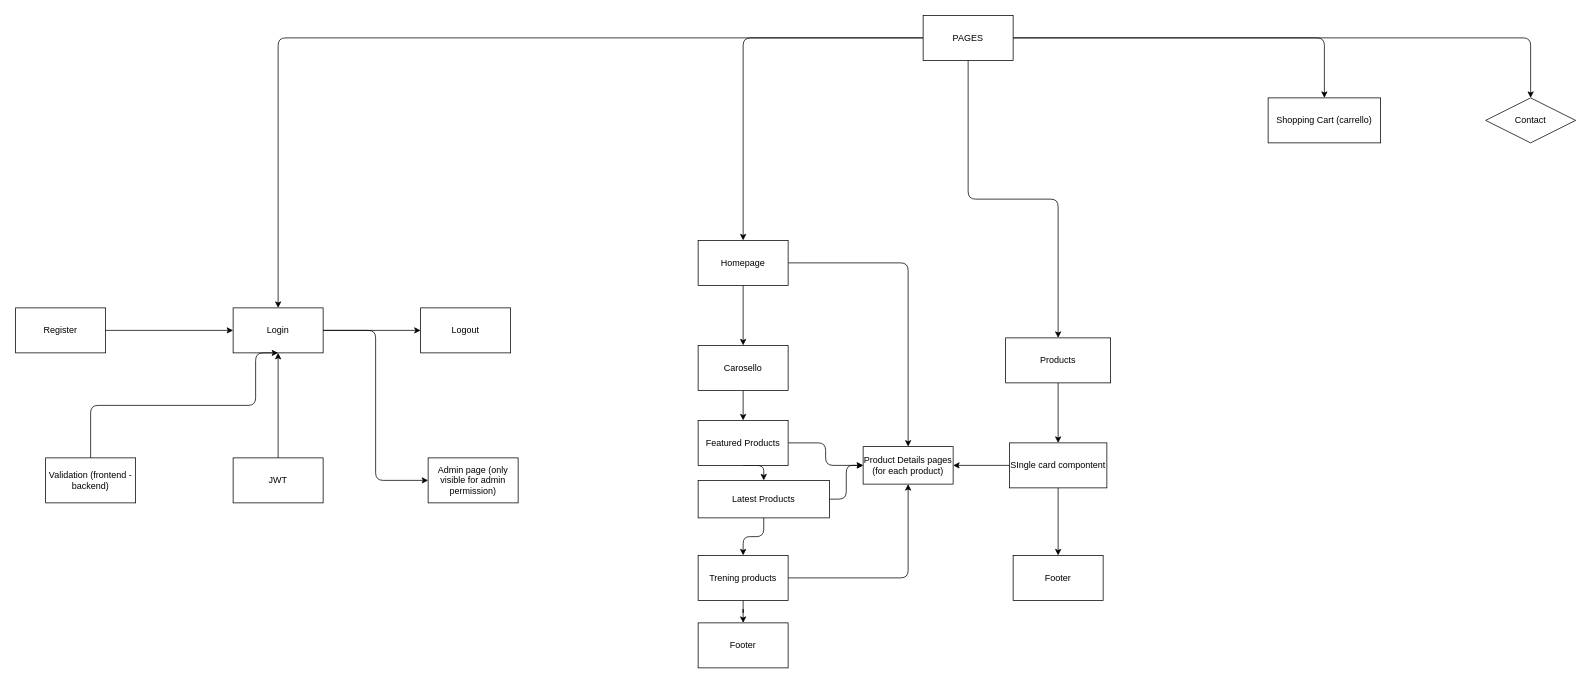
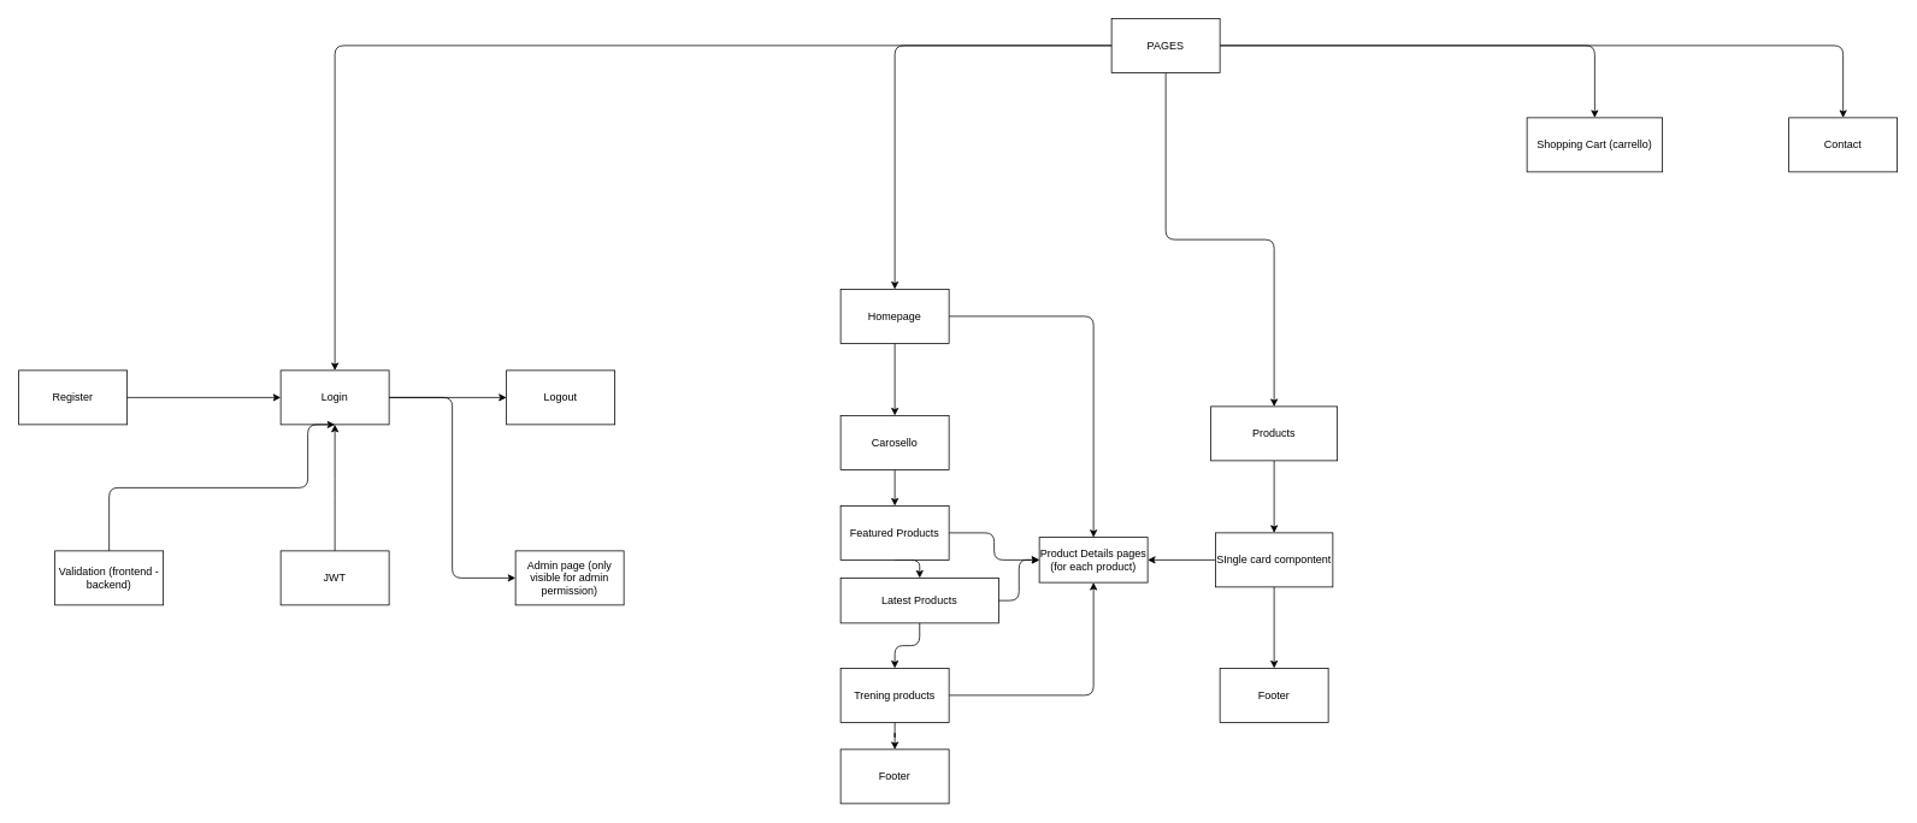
- <mxCell id="14" value="Contact" style="rhombus;whiteSpace=wrap;html=1;" vertex="1" parent="1"><mxGeometry x="1980" y="130" width="120" height="60" as="geometry" /></mxCell>
+ <mxCell id="14" value="Contact" style="rounded=0;whiteSpace=wrap;html=1;" vertex="1" parent="1"><mxGeometry x="1980" y="130" width="120" height="60" as="geometry" /></mxCell>
